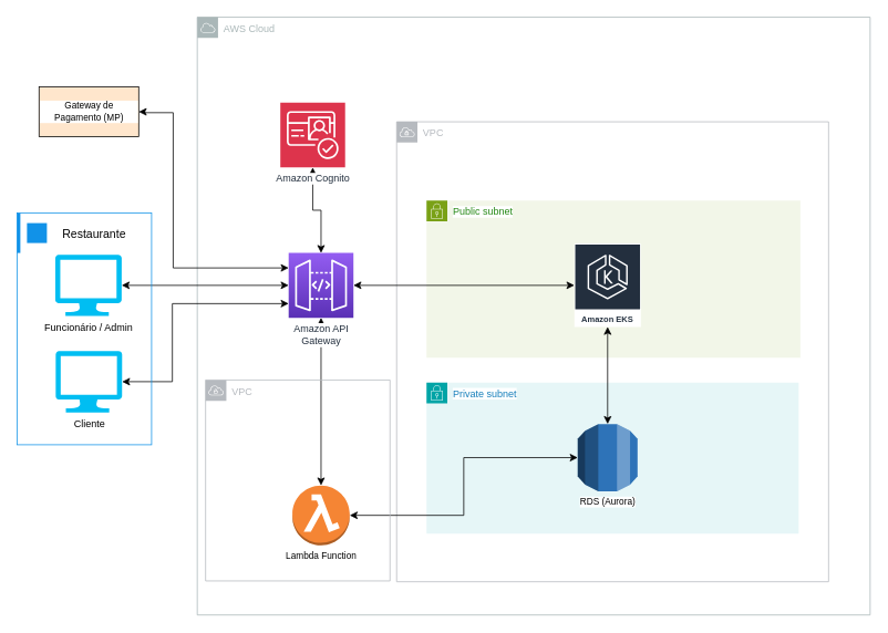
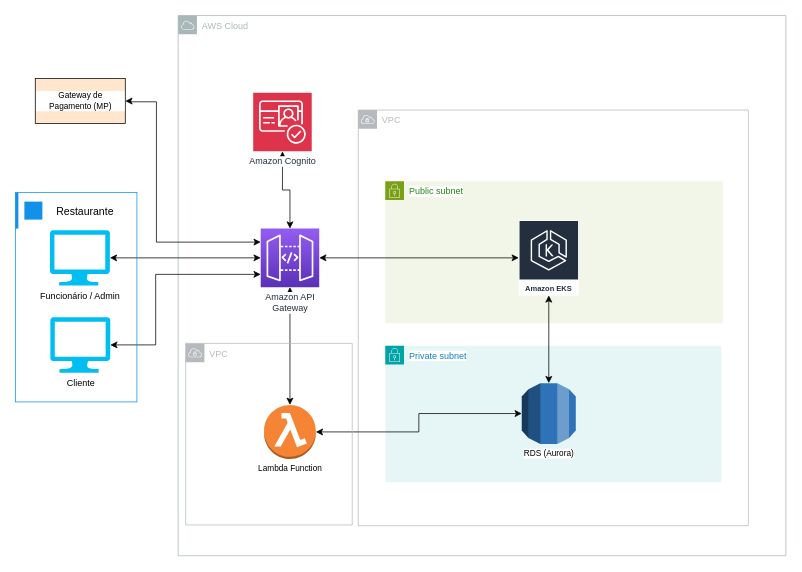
- <mxCell id="11" value="Lambda Function" style="outlineConnect=0;dashed=0;verticalLabelPosition=bottom;verticalAlign=top;align=center;html=1;shape=mxgraph.aws3.lambda_function;fillColor=#F58534;gradientColor=none;fontFamily=Helvetica;fontSize=11;fontColor=default;labelBackgroundColor=default;" parent="1" vertex="1"><mxGeometry x="351.5" y="584" width="69" height="72" as="geometry" /></mxCell>
+ <mxCell id="11" value="Lambda Function" style="outlineConnect=0;dashed=0;verticalLabelPosition=bottom;verticalAlign=top;align=center;html=1;shape=mxgraph.aws3.lambda_function;fillColor=#F58534;gradientColor=none;fontFamily=Helvetica;fontSize=11;fontColor=default;labelBackgroundColor=default;" parent="1" vertex="1"><mxGeometry x="351.5" y="539" width="69" height="72" as="geometry" /></mxCell>
